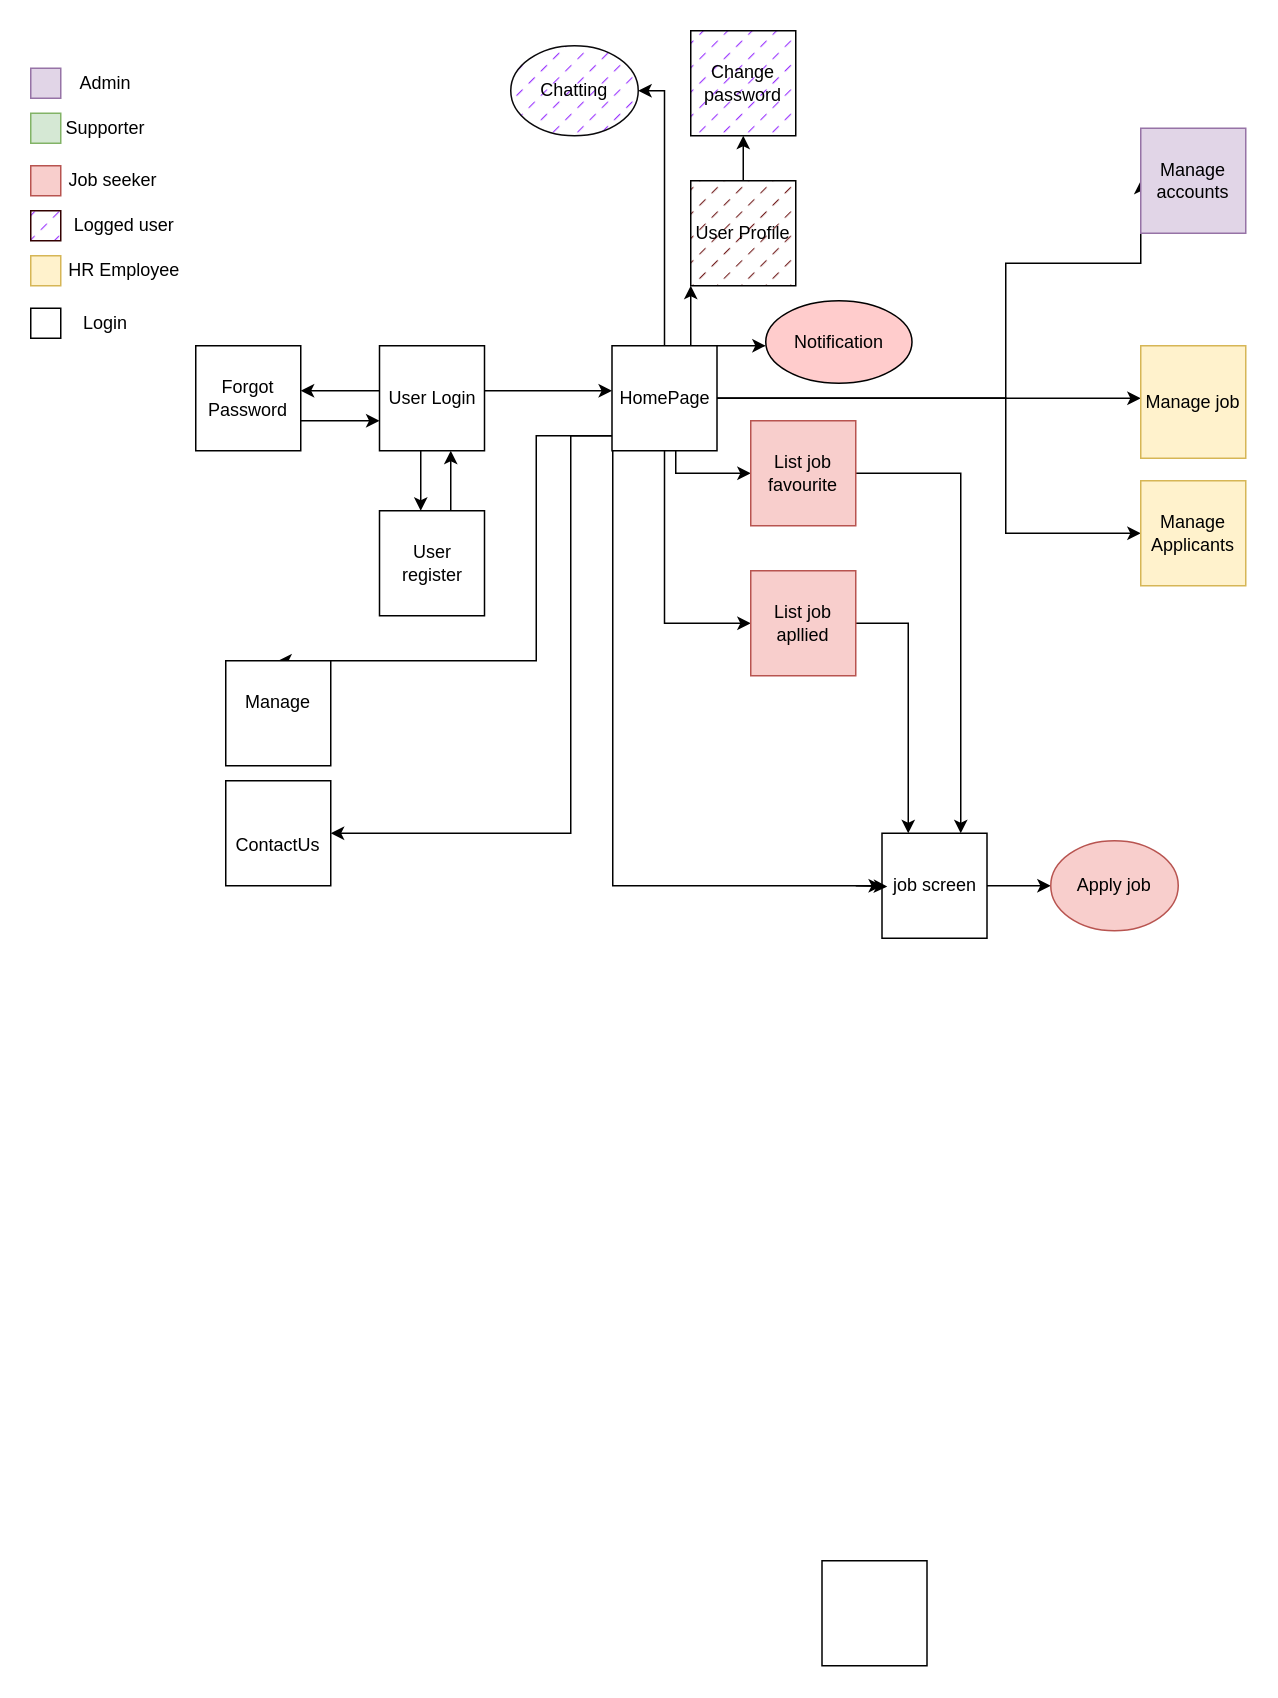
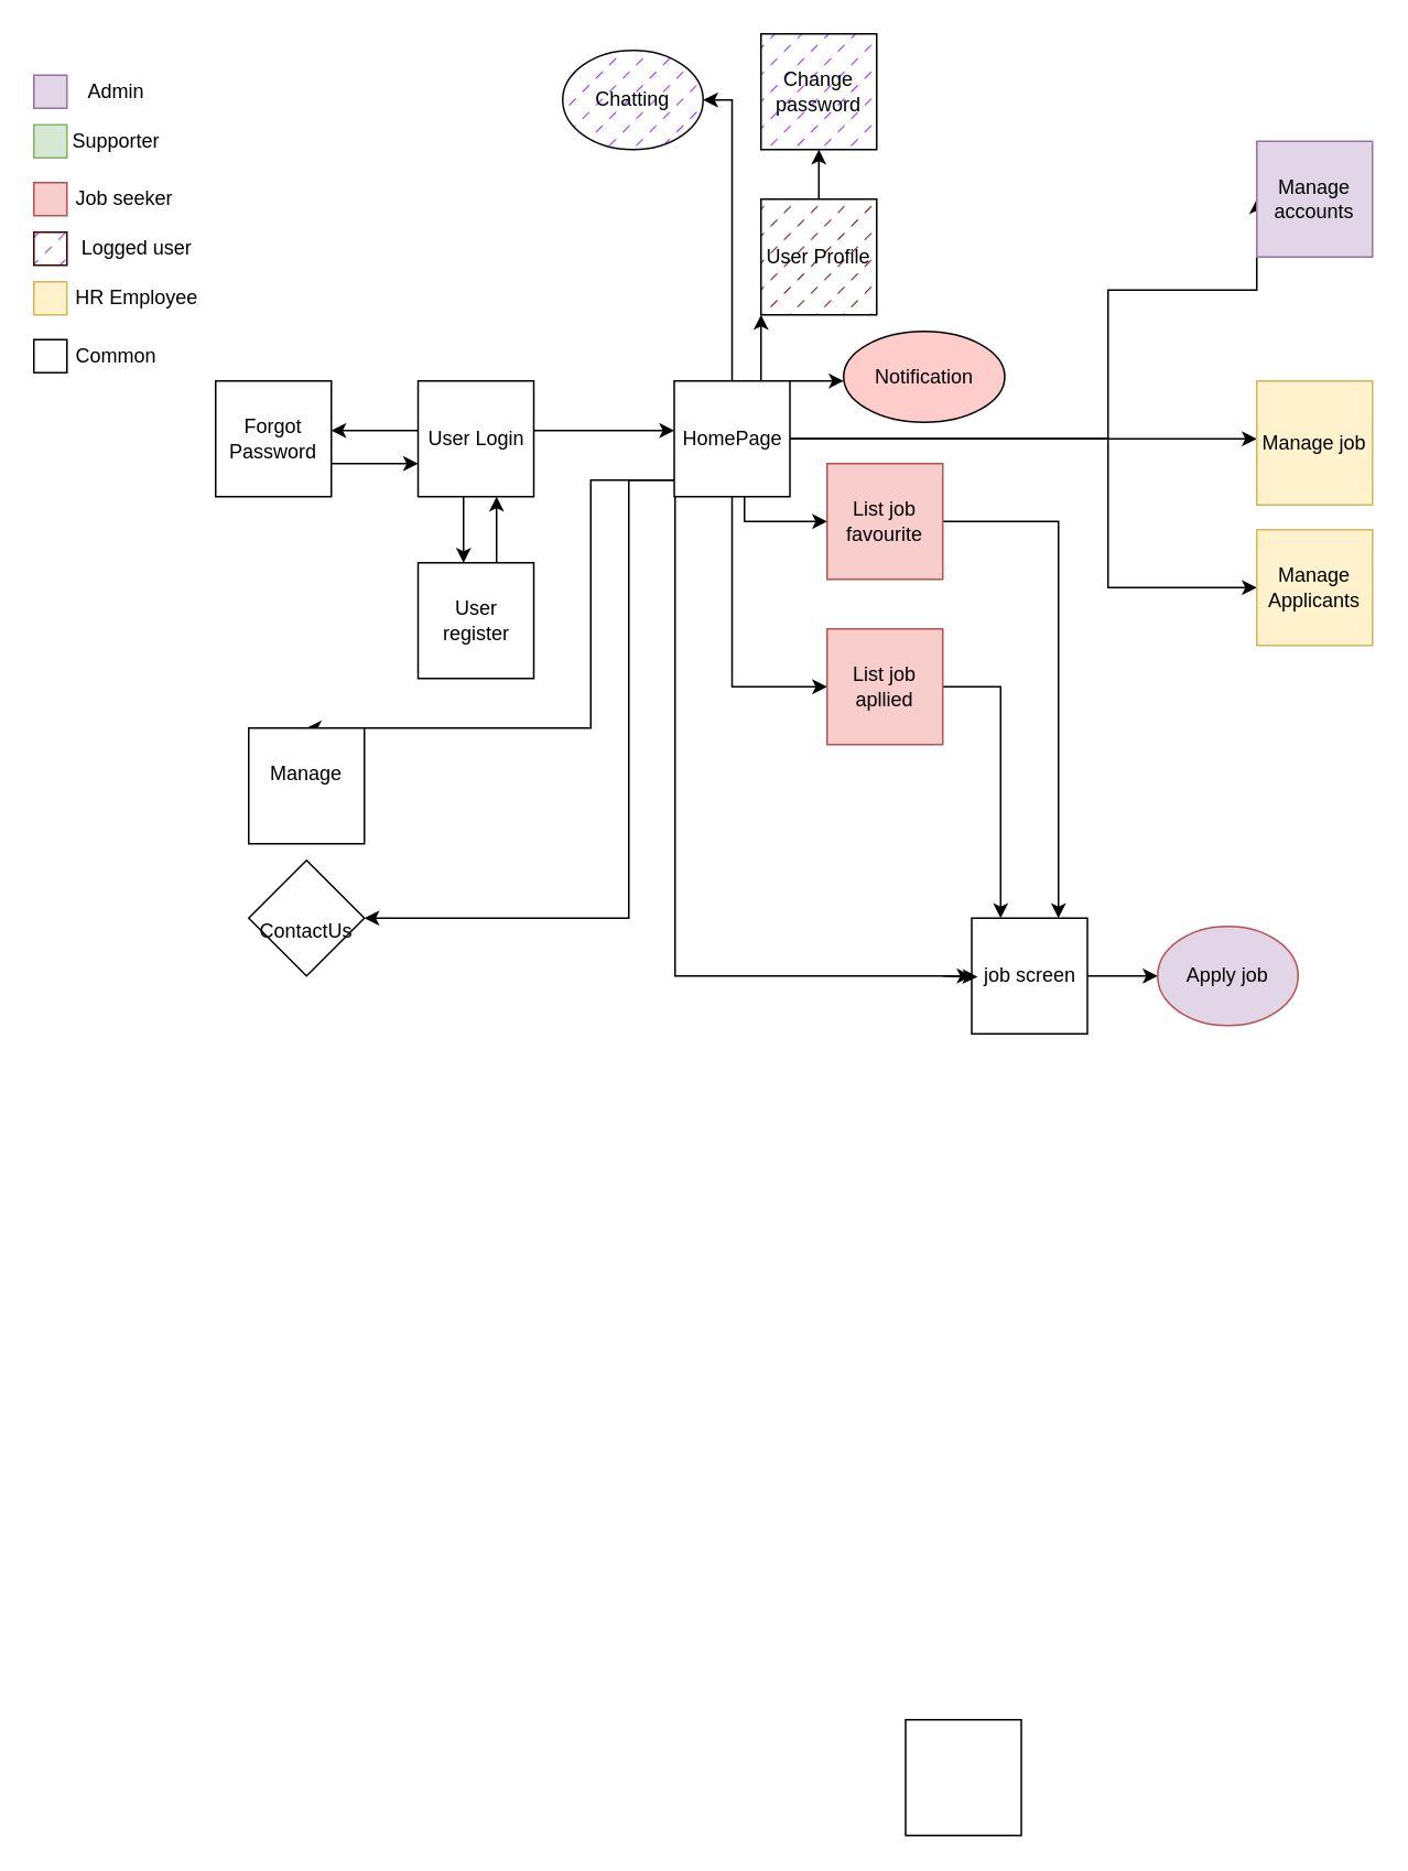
- <mxCell id="50" value="Login" style="text;html=1;strokeColor=none;fillColor=none;align=center;verticalAlign=middle;whiteSpace=wrap;rounded=0;" parent="1" vertex="1"><mxGeometry x="40" y="200" width="60" height="30" as="geometry" /></mxCell>
+ <mxCell id="50" value="Common" style="text;html=1;strokeColor=none;fillColor=none;align=center;verticalAlign=middle;whiteSpace=wrap;rounded=0;" parent="1" vertex="1"><mxGeometry x="40" y="200" width="60" height="30" as="geometry" /></mxCell>
- <mxCell id="52" value="&lt;br&gt;ContactUs" style="whiteSpace=wrap;html=1;aspect=fixed;" vertex="1" parent="1"><mxGeometry x="150" y="520" width="70" height="70" as="geometry" /></mxCell>
+ <mxCell id="52" value="&lt;br&gt;ContactUs" style="rhombus;whiteSpace=wrap;html=1;aspect=fixed;" vertex="1" parent="1"><mxGeometry x="150" y="520" width="70" height="70" as="geometry" /></mxCell>
- <mxCell id="36" value="Apply job" style="ellipse;whiteSpace=wrap;html=1;fillColor=#f8cecc;strokeColor=#b85450;" parent="1" vertex="1"><mxGeometry x="700" y="560" width="85" height="60" as="geometry" /></mxCell>
+ <mxCell id="36" value="Apply job" style="ellipse;whiteSpace=wrap;html=1;fillColor=#e1d5e7;strokeColor=#b85450;" parent="1" vertex="1"><mxGeometry x="700" y="560" width="85" height="60" as="geometry" /></mxCell>
